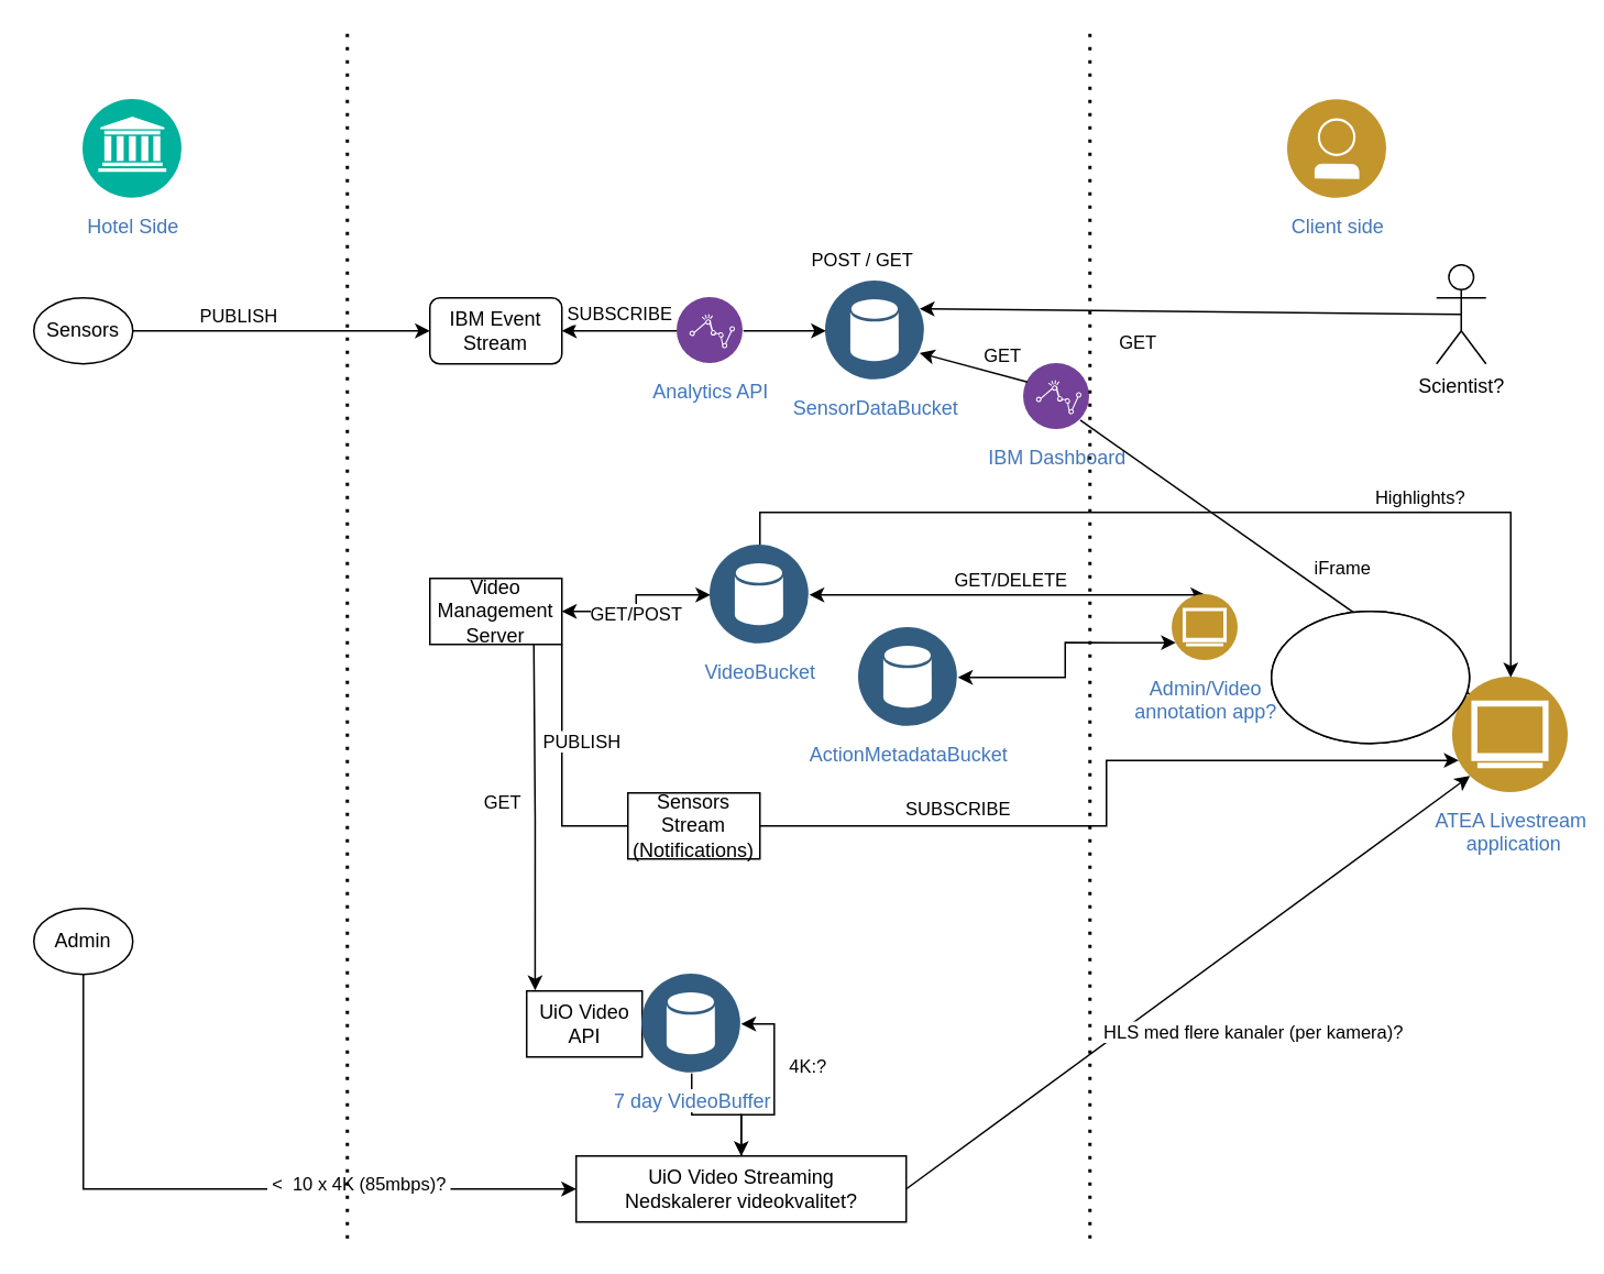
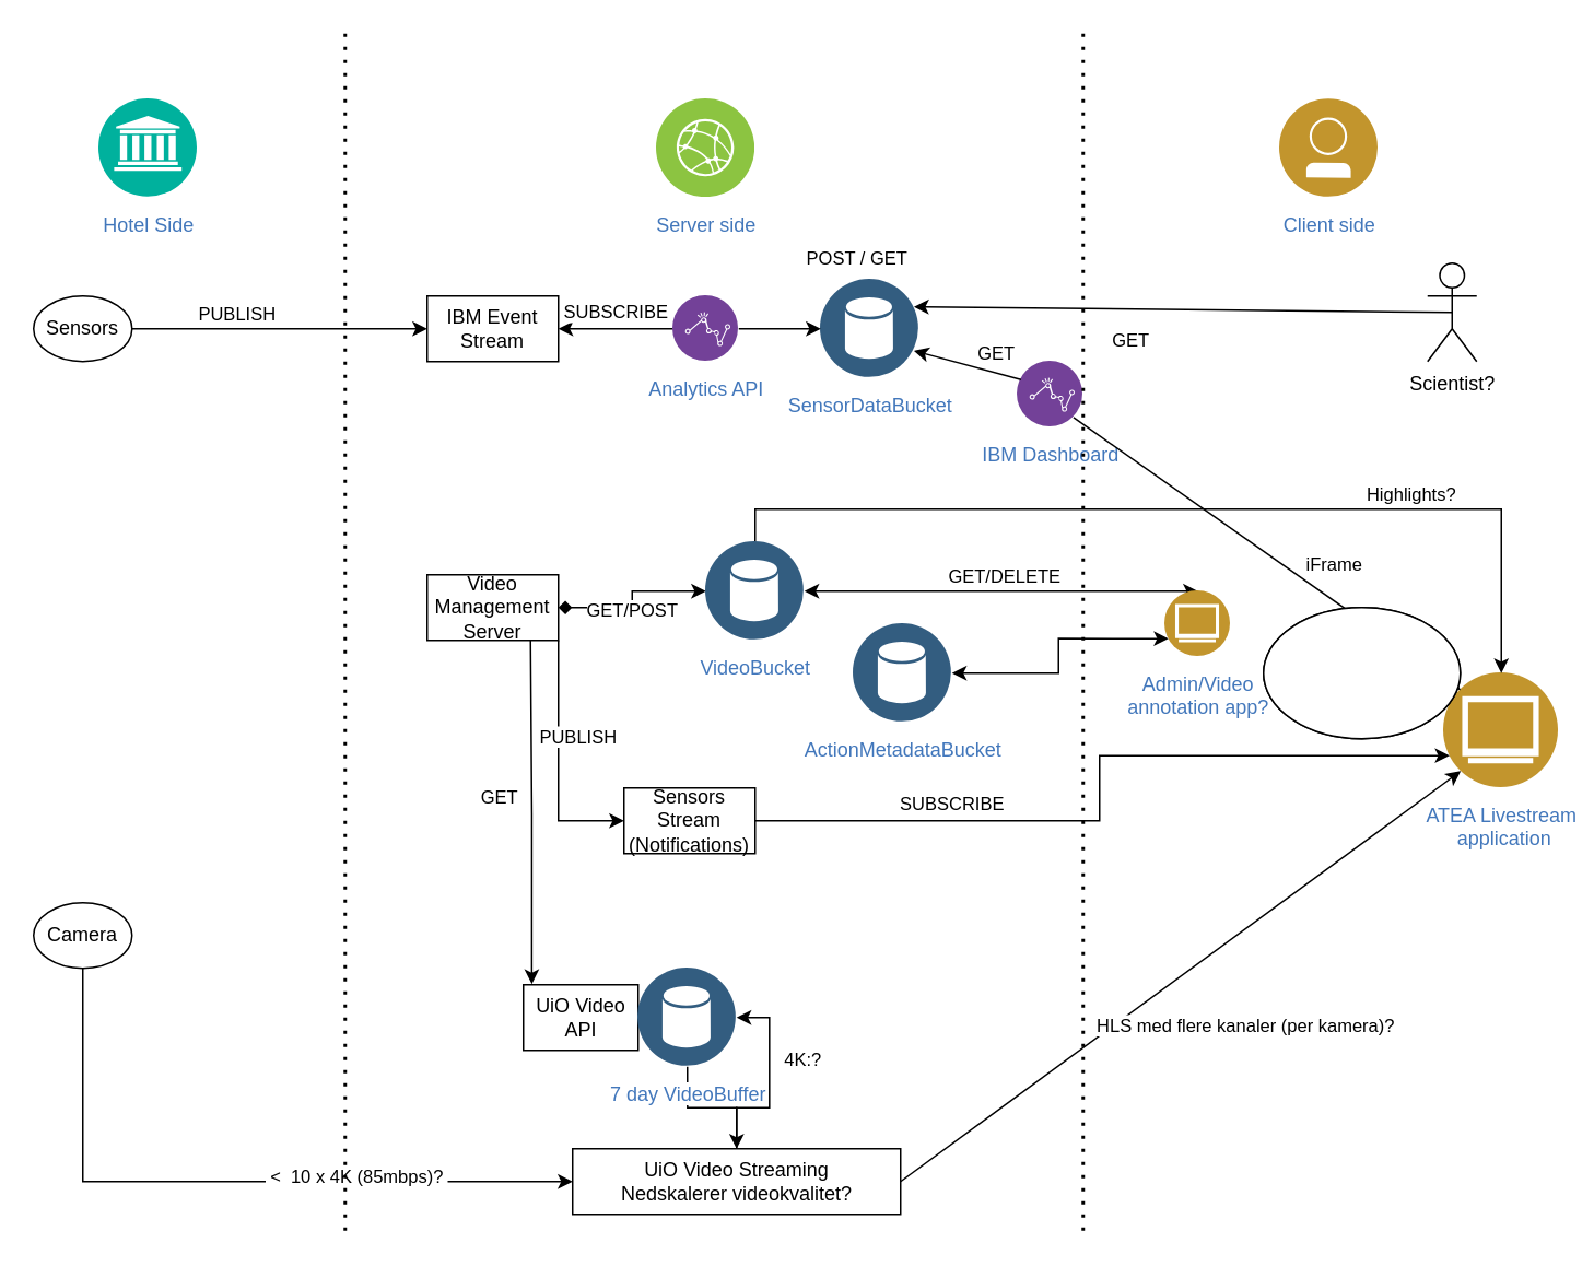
- <mxCell id="53" value="Hotel Side" style="aspect=fixed;perimeter=ellipsePerimeter;html=1;align=center;shadow=0;dashed=0;fontColor=#4277BB;labelBackgroundColor=#ffffff;fontSize=12;spacingTop=3;image;image=img/lib/ibm/management/information_governance.svg;" vertex="1" parent="1"><mxGeometry x="50" y="60" width="60" height="60" as="geometry" /></mxCell>
+ <mxCell id="53" value="Hotel Side" style="aspect=fixed;perimeter=ellipsePerimeter;html=1;align=center;shadow=0;dashed=0;fontColor=#4277BB;labelBackgroundColor=#ffffff;fontSize=12;spacingTop=3;image;image=img/lib/ibm/management/information_governance.svg;" vertex="1" parent="1"><mxGeometry x="60" y="60" width="60" height="60" as="geometry" /></mxCell>
+ <mxCell id="13" value="Server side" style="aspect=fixed;perimeter=ellipsePerimeter;html=1;align=center;shadow=0;dashed=0;fontColor=#4277BB;labelBackgroundColor=#ffffff;fontSize=12;spacingTop=3;image;image=img/lib/ibm/infrastructure/edge_services.svg;" parent="1" vertex="1"><mxGeometry x="400" y="60" width="60" height="60" as="geometry" /></mxCell>
- <mxCell id="8" value="IBM Event Stream" style="whiteSpace=wrap;html=1;rounded=1;" parent="1" vertex="1"><mxGeometry x="260" y="180" width="80" height="40" as="geometry" /></mxCell>
+ <mxCell id="8" value="IBM Event Stream" style="rounded=0;whiteSpace=wrap;html=1;" parent="1" vertex="1"><mxGeometry x="260" y="180" width="80" height="40" as="geometry" /></mxCell>
- <mxCell id="28" style="edgeStyle=orthogonalEdgeStyle;rounded=0;orthogonalLoop=1;jettySize=auto;html=1;entryX=1;entryY=0.5;entryDx=0;entryDy=0;startArrow=classic;startFill=1;endArrow=classic;endFill=1;" parent="1" source="34" target="42" edge="1"><mxGeometry relative="1" as="geometry" /></mxCell>
+ <mxCell id="28" style="edgeStyle=orthogonalEdgeStyle;rounded=0;orthogonalLoop=1;jettySize=auto;html=1;entryX=1;entryY=0.5;entryDx=0;entryDy=0;startArrow=classic;startFill=1;endArrow=diamond;endFill=1;" parent="1" source="34" target="42" edge="1"><mxGeometry relative="1" as="geometry" /></mxCell>
- <mxCell id="40" style="edgeStyle=orthogonalEdgeStyle;rounded=0;orthogonalLoop=1;jettySize=auto;html=1;entryX=0;entryY=0.5;entryDx=0;entryDy=0;startArrow=none;startFill=0;endArrow=none;endFill=1;exitX=1;exitY=1;exitDx=0;exitDy=0;" parent="1" source="42" target="45" edge="1"><mxGeometry relative="1" as="geometry" /></mxCell>
+ <mxCell id="40" style="edgeStyle=orthogonalEdgeStyle;rounded=0;orthogonalLoop=1;jettySize=auto;html=1;entryX=0;entryY=0.5;entryDx=0;entryDy=0;startArrow=none;startFill=0;endArrow=classic;endFill=1;exitX=1;exitY=1;exitDx=0;exitDy=0;" parent="1" source="42" target="45" edge="1"><mxGeometry relative="1" as="geometry" /></mxCell>
- <mxCell id="4" value="Admin" style="ellipse;whiteSpace=wrap;html=1;" parent="1" vertex="1"><mxGeometry x="20" y="550" width="60" height="40" as="geometry" /></mxCell>
+ <mxCell id="4" value="Camera" style="ellipse;whiteSpace=wrap;html=1;" parent="1" vertex="1"><mxGeometry x="20" y="550" width="60" height="40" as="geometry" /></mxCell>
